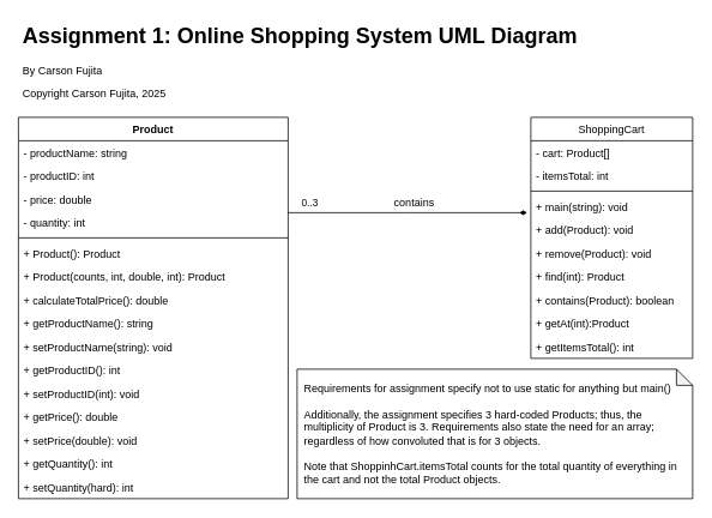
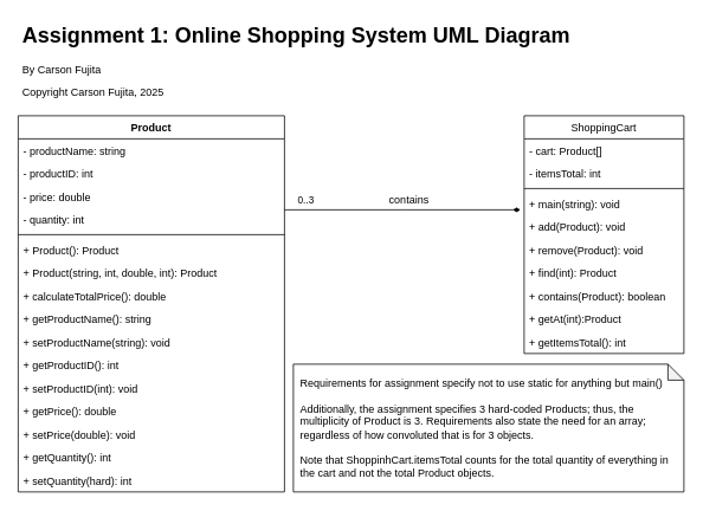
- <mxCell id="11" value="+ Product(counts, int, double, int): Product" style="text;strokeColor=none;fillColor=none;align=left;verticalAlign=top;spacingLeft=4;spacingRight=4;overflow=hidden;rotatable=0;points=[[0,0.5],[1,0.5]];portConstraint=eastwest;" vertex="1" parent="4"><mxGeometry y="164" width="300" height="26" as="geometry" /></mxCell>
+ <mxCell id="11" value="+ Product(string, int, double, int): Product" style="text;strokeColor=none;fillColor=none;align=left;verticalAlign=top;spacingLeft=4;spacingRight=4;overflow=hidden;rotatable=0;points=[[0,0.5],[1,0.5]];portConstraint=eastwest;" vertex="1" parent="4"><mxGeometry y="164" width="300" height="26" as="geometry" /></mxCell>
